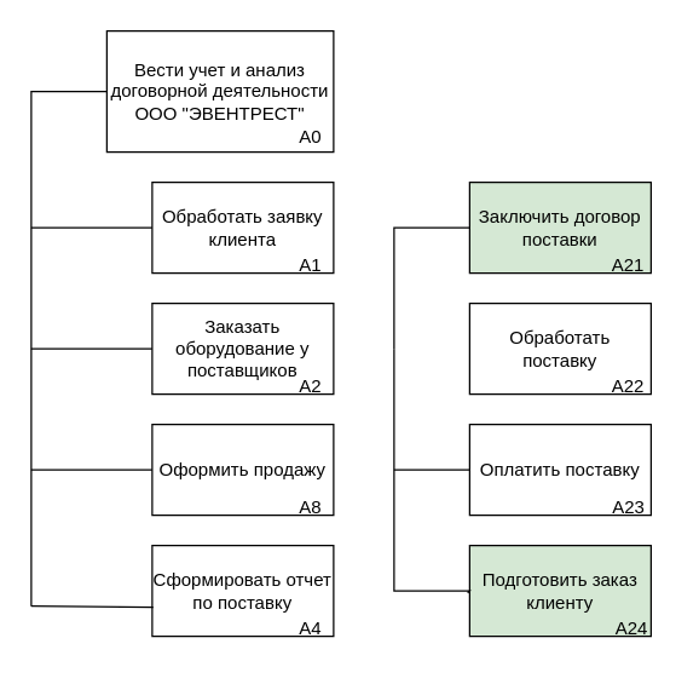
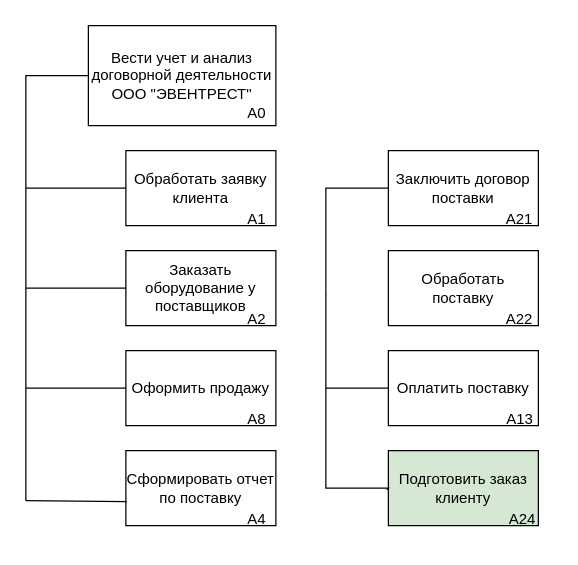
- <mxCell id="17" value="Заключить договор поставки" style="rounded=0;whiteSpace=wrap;html=1;fillColor=#d5e8d4;" vertex="1" parent="1"><mxGeometry x="310" y="120" width="120" height="60" as="geometry" /></mxCell>
+ <mxCell id="17" value="Заключить договор поставки" style="rounded=0;whiteSpace=wrap;html=1;" vertex="1" parent="1"><mxGeometry x="310" y="120" width="120" height="60" as="geometry" /></mxCell>
- <mxCell id="23" value="А23" style="text;html=1;strokeColor=none;fillColor=none;align=center;verticalAlign=middle;whiteSpace=wrap;rounded=0;" vertex="1" parent="1"><mxGeometry x="392.5" y="325" width="45" height="20" as="geometry" /></mxCell>
+ <mxCell id="23" value="А13" style="text;html=1;strokeColor=none;fillColor=none;align=center;verticalAlign=middle;whiteSpace=wrap;rounded=0;" vertex="1" parent="1"><mxGeometry x="392.5" y="325" width="45" height="20" as="geometry" /></mxCell>
